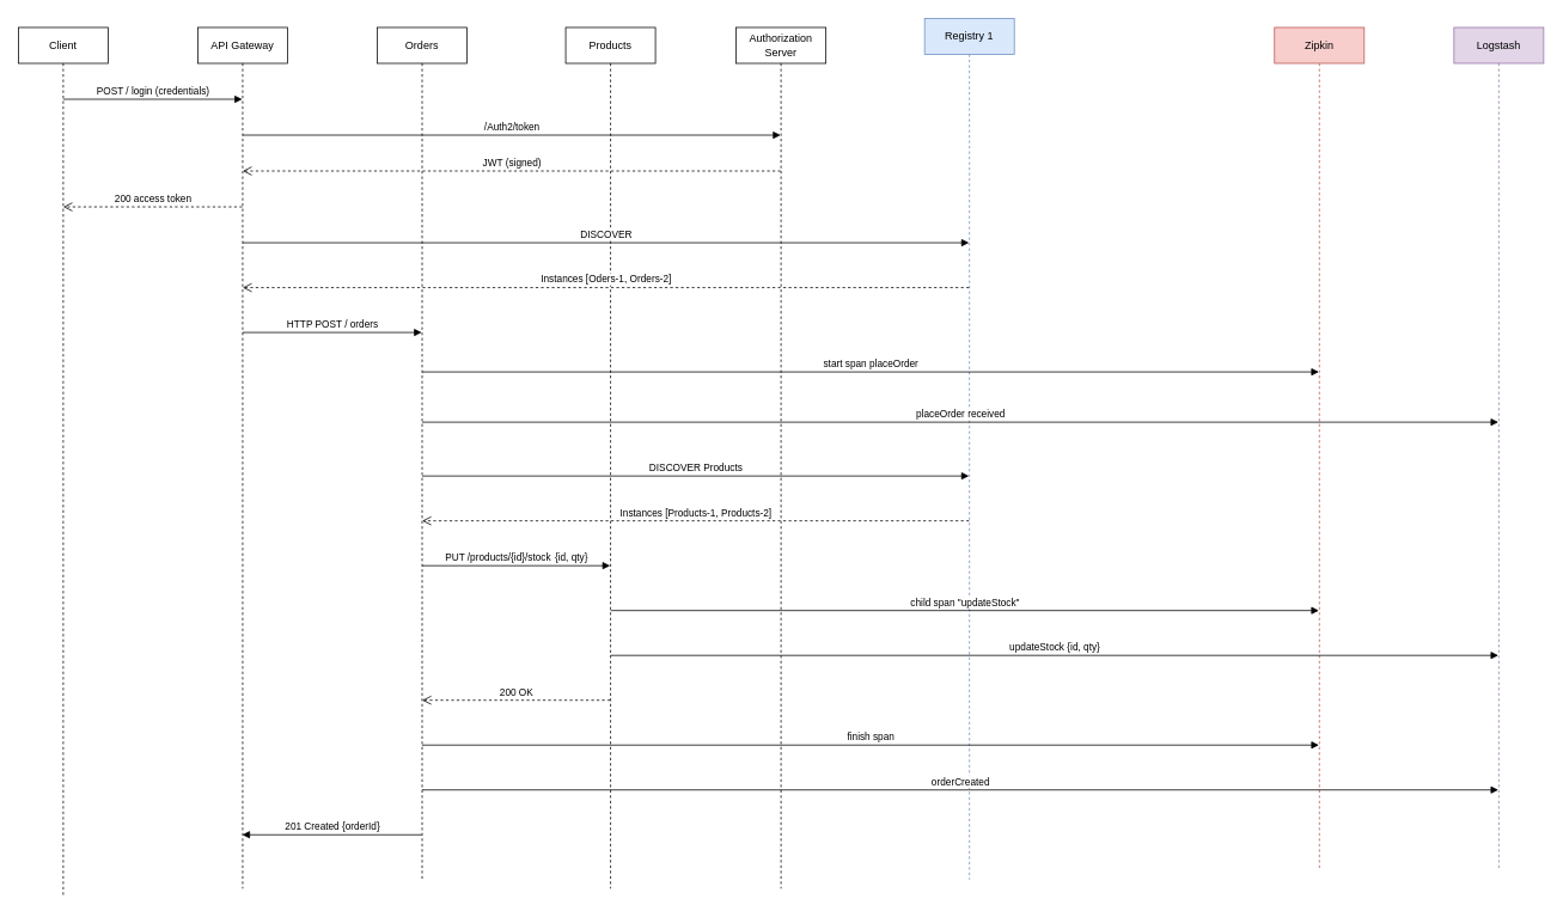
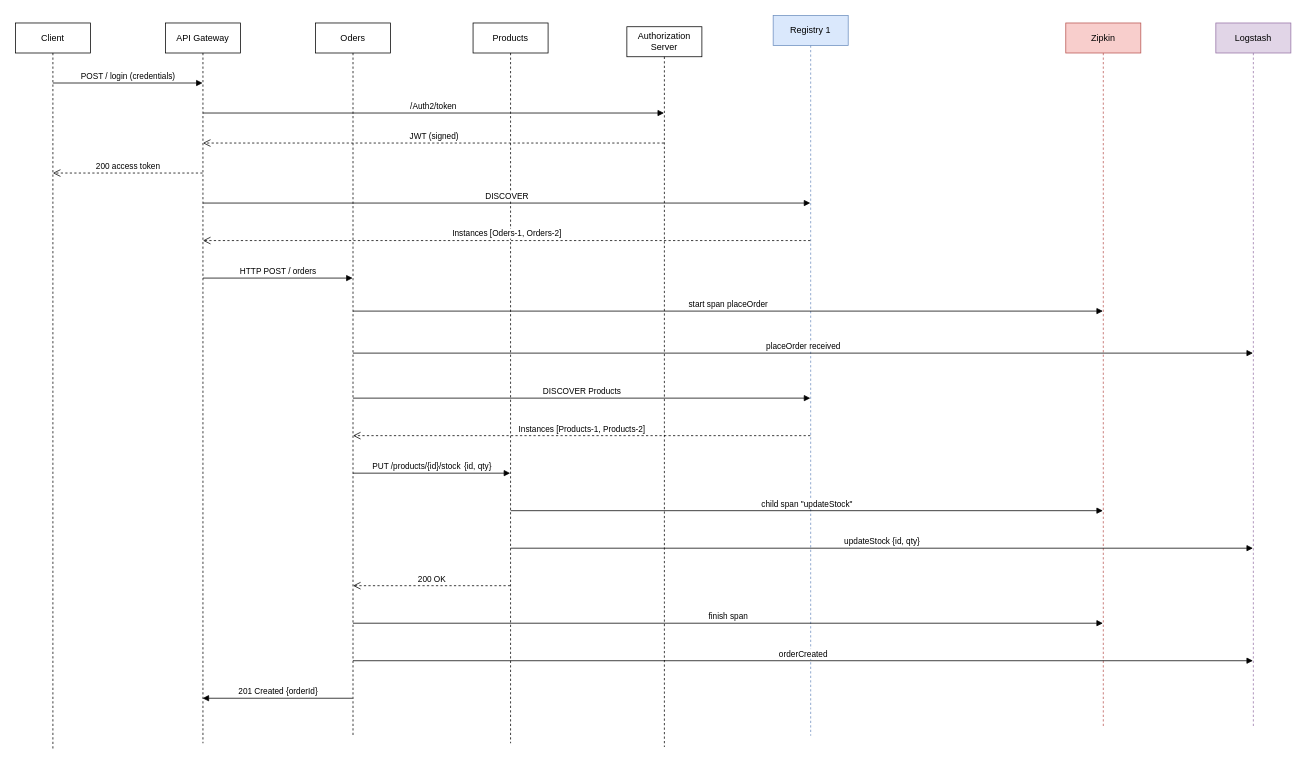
- <mxCell id="4" value="Orders" style="shape=umlLifeline;perimeter=lifelinePerimeter;whiteSpace=wrap;html=1;container=1;dropTarget=0;collapsible=0;recursiveResize=0;outlineConnect=0;portConstraint=eastwest;newEdgeStyle={&quot;curved&quot;:0,&quot;rounded&quot;:0};" vertex="1" parent="1"><mxGeometry x="420" y="30" width="100" height="950" as="geometry" /></mxCell>
+ <mxCell id="4" value="Oders" style="shape=umlLifeline;perimeter=lifelinePerimeter;whiteSpace=wrap;html=1;container=1;dropTarget=0;collapsible=0;recursiveResize=0;outlineConnect=0;portConstraint=eastwest;newEdgeStyle={&quot;curved&quot;:0,&quot;rounded&quot;:0};" vertex="1" parent="1"><mxGeometry x="420" y="30" width="100" height="950" as="geometry" /></mxCell>
- <mxCell id="6" value="Authorization Server" style="shape=umlLifeline;perimeter=lifelinePerimeter;whiteSpace=wrap;html=1;container=1;dropTarget=0;collapsible=0;recursiveResize=0;outlineConnect=0;portConstraint=eastwest;newEdgeStyle={&quot;curved&quot;:0,&quot;rounded&quot;:0};" vertex="1" parent="1"><mxGeometry x="820" y="30" width="100" height="960" as="geometry" /></mxCell>
+ <mxCell id="6" value="Authorization Server" style="shape=umlLifeline;perimeter=lifelinePerimeter;whiteSpace=wrap;html=1;container=1;dropTarget=0;collapsible=0;recursiveResize=0;outlineConnect=0;portConstraint=eastwest;newEdgeStyle={&quot;curved&quot;:0,&quot;rounded&quot;:0};" vertex="1" parent="1"><mxGeometry x="835" y="35" width="100" height="960" as="geometry" /></mxCell>
